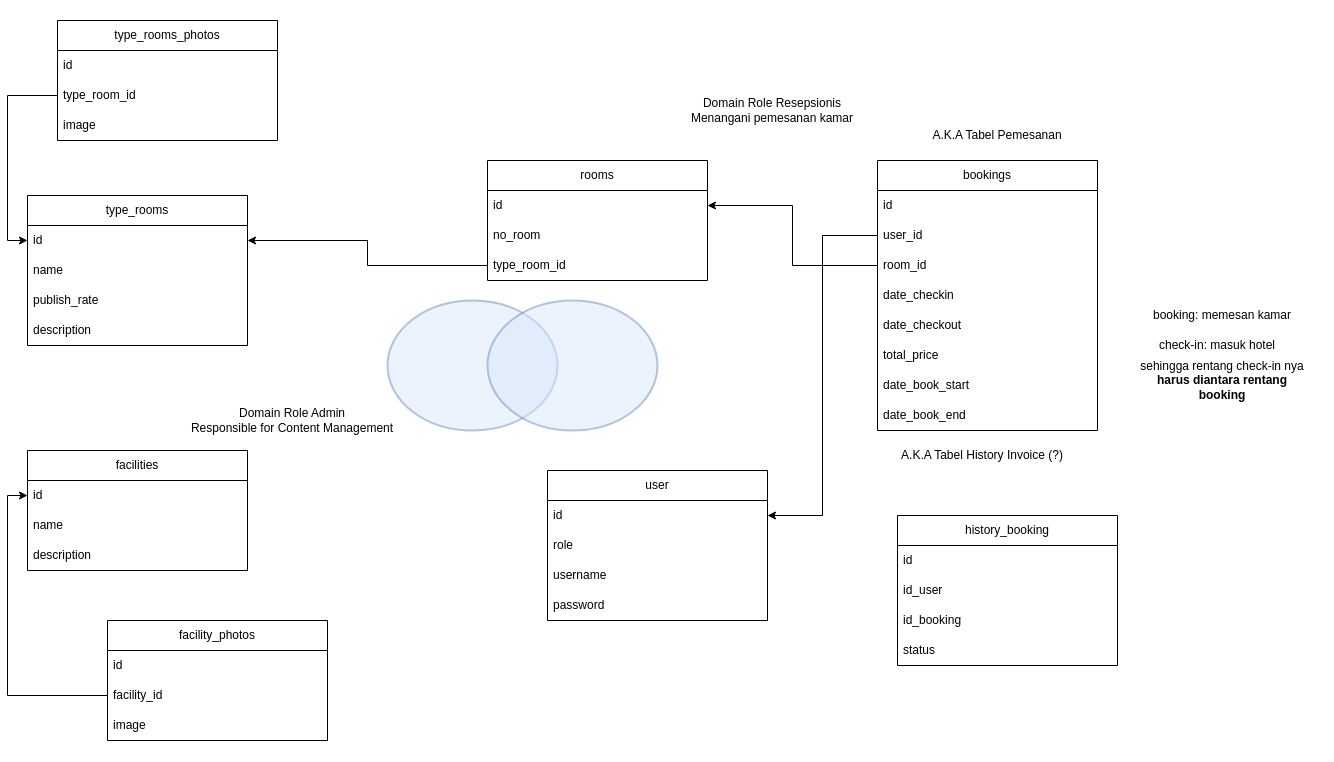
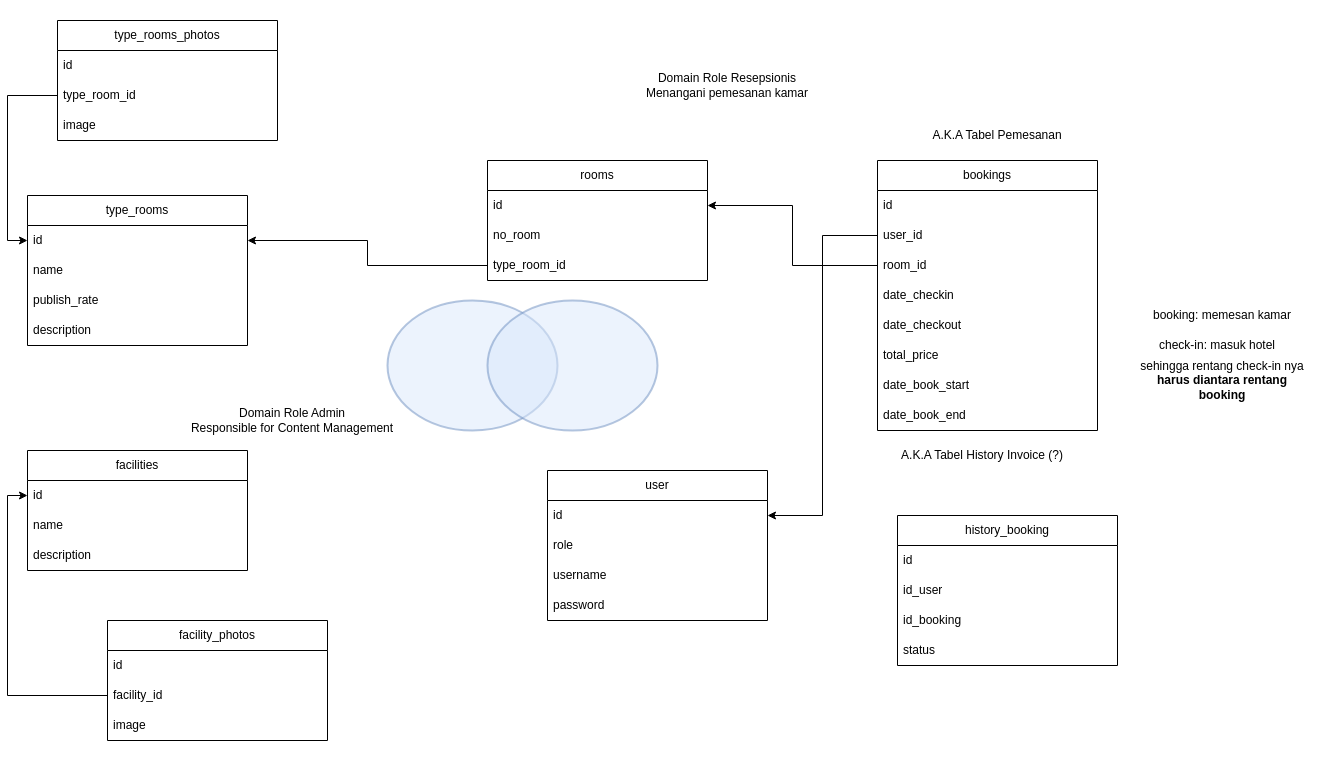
- <mxCell id="34" value="Domain Role Resepsionis&lt;br&gt;Menangani pemesanan kamar" style="text;html=1;strokeColor=none;fillColor=none;align=center;verticalAlign=middle;whiteSpace=wrap;rounded=0;" parent="1" vertex="1"><mxGeometry x="680" y="90" width="170" height="40" as="geometry" /></mxCell>
+ <mxCell id="34" value="Domain Role Resepsionis&lt;br&gt;Menangani pemesanan kamar" style="text;html=1;strokeColor=none;fillColor=none;align=center;verticalAlign=middle;whiteSpace=wrap;rounded=0;" parent="1" vertex="1"><mxGeometry x="635" y="65" width="170" height="40" as="geometry" /></mxCell>
